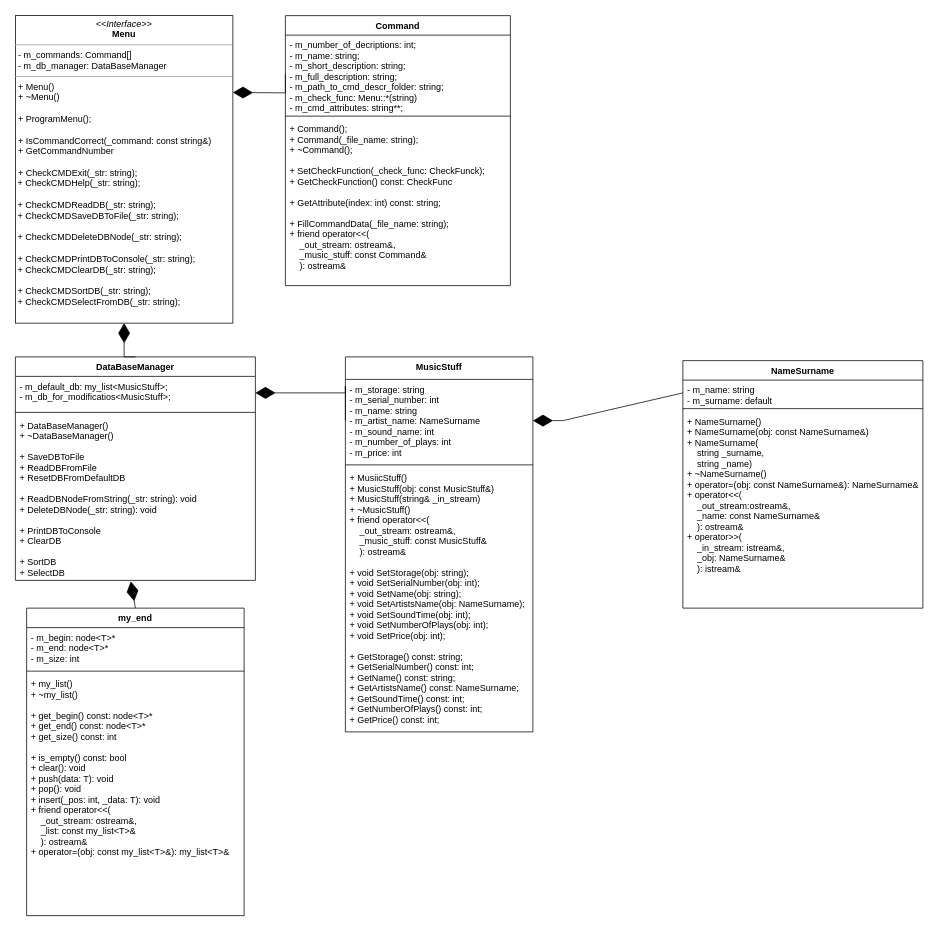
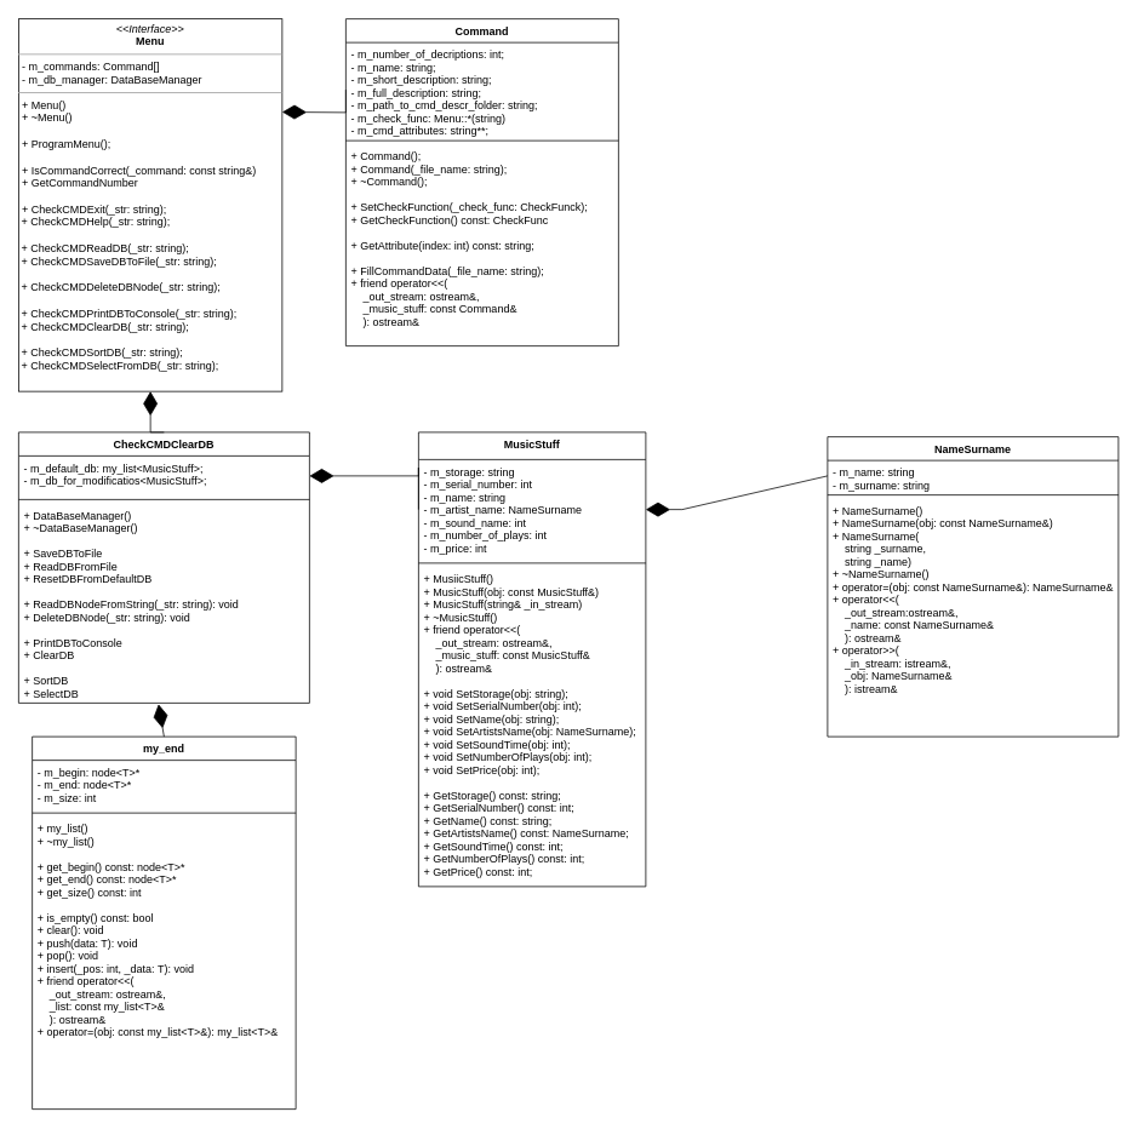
- <mxCell id="11" value="DataBaseManager" style="swimlane;fontStyle=1;align=center;verticalAlign=top;childLayout=stackLayout;horizontal=1;startSize=26;horizontalStack=0;resizeParent=1;resizeParentMax=0;resizeLast=0;collapsible=1;marginBottom=0;" parent="1" vertex="1"><mxGeometry x="20" y="475" width="320" height="298" as="geometry" /></mxCell>
+ <mxCell id="11" value="CheckCMDClearDB" style="swimlane;fontStyle=1;align=center;verticalAlign=top;childLayout=stackLayout;horizontal=1;startSize=26;horizontalStack=0;resizeParent=1;resizeParentMax=0;resizeLast=0;collapsible=1;marginBottom=0;" parent="1" vertex="1"><mxGeometry x="20" y="475" width="320" height="298" as="geometry" /></mxCell>
- <mxCell id="7" value="- m_name: string&#10;- m_surname: default " style="text;strokeColor=none;fillColor=none;align=left;verticalAlign=top;spacingLeft=4;spacingRight=4;overflow=hidden;rotatable=0;points=[[0,0.5],[1,0.5]];portConstraint=eastwest;" parent="6" vertex="1"><mxGeometry y="26" width="320" height="34" as="geometry" /></mxCell>
+ <mxCell id="7" value="- m_name: string&#10;- m_surname: string " style="text;strokeColor=none;fillColor=none;align=left;verticalAlign=top;spacingLeft=4;spacingRight=4;overflow=hidden;rotatable=0;points=[[0,0.5],[1,0.5]];portConstraint=eastwest;" parent="6" vertex="1"><mxGeometry y="26" width="320" height="34" as="geometry" /></mxCell>
